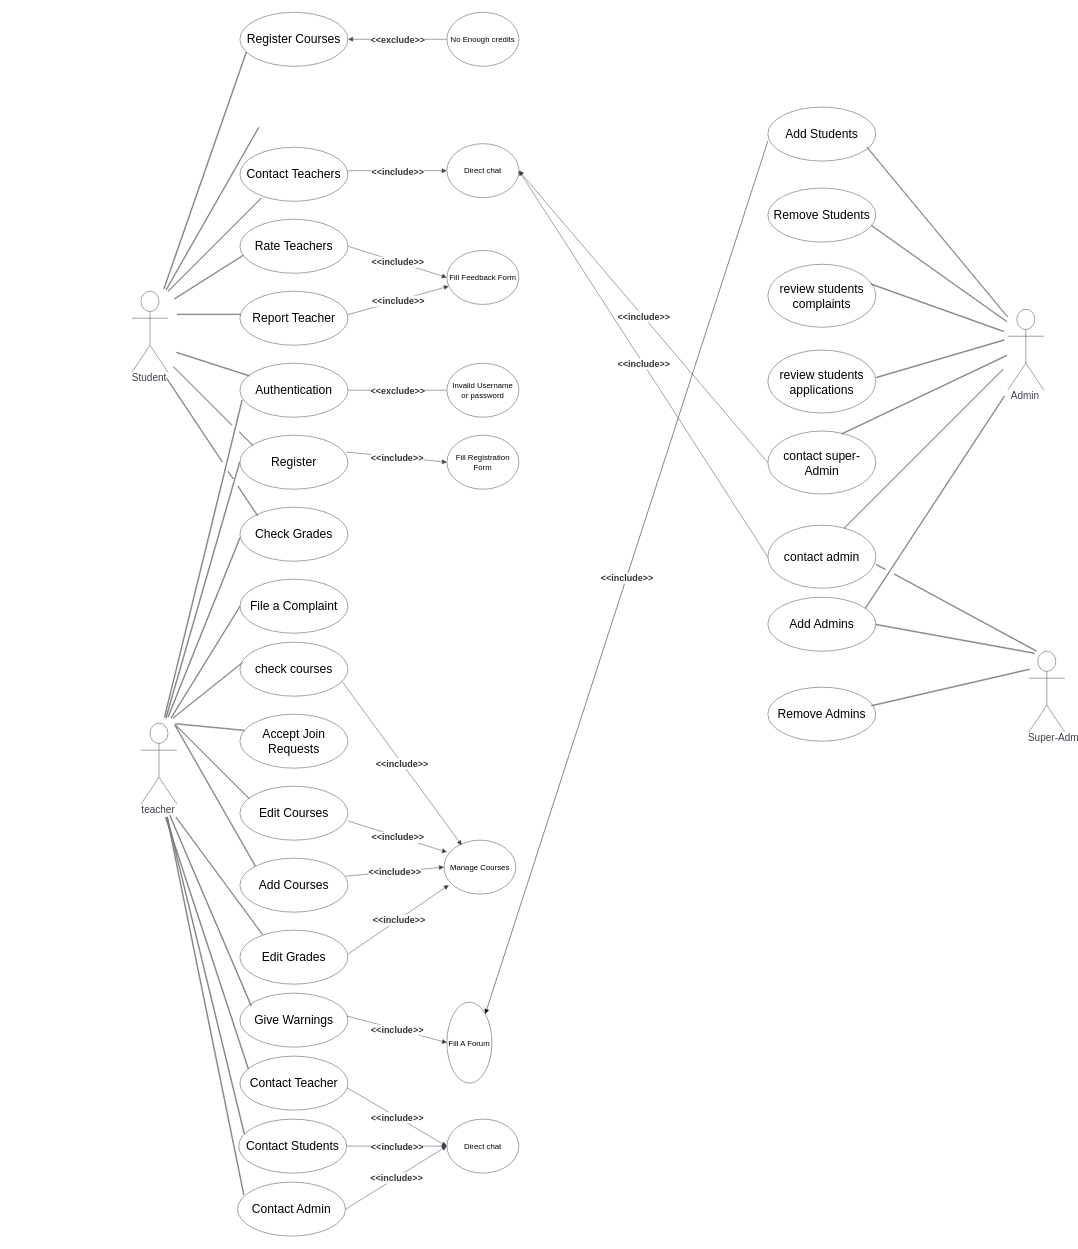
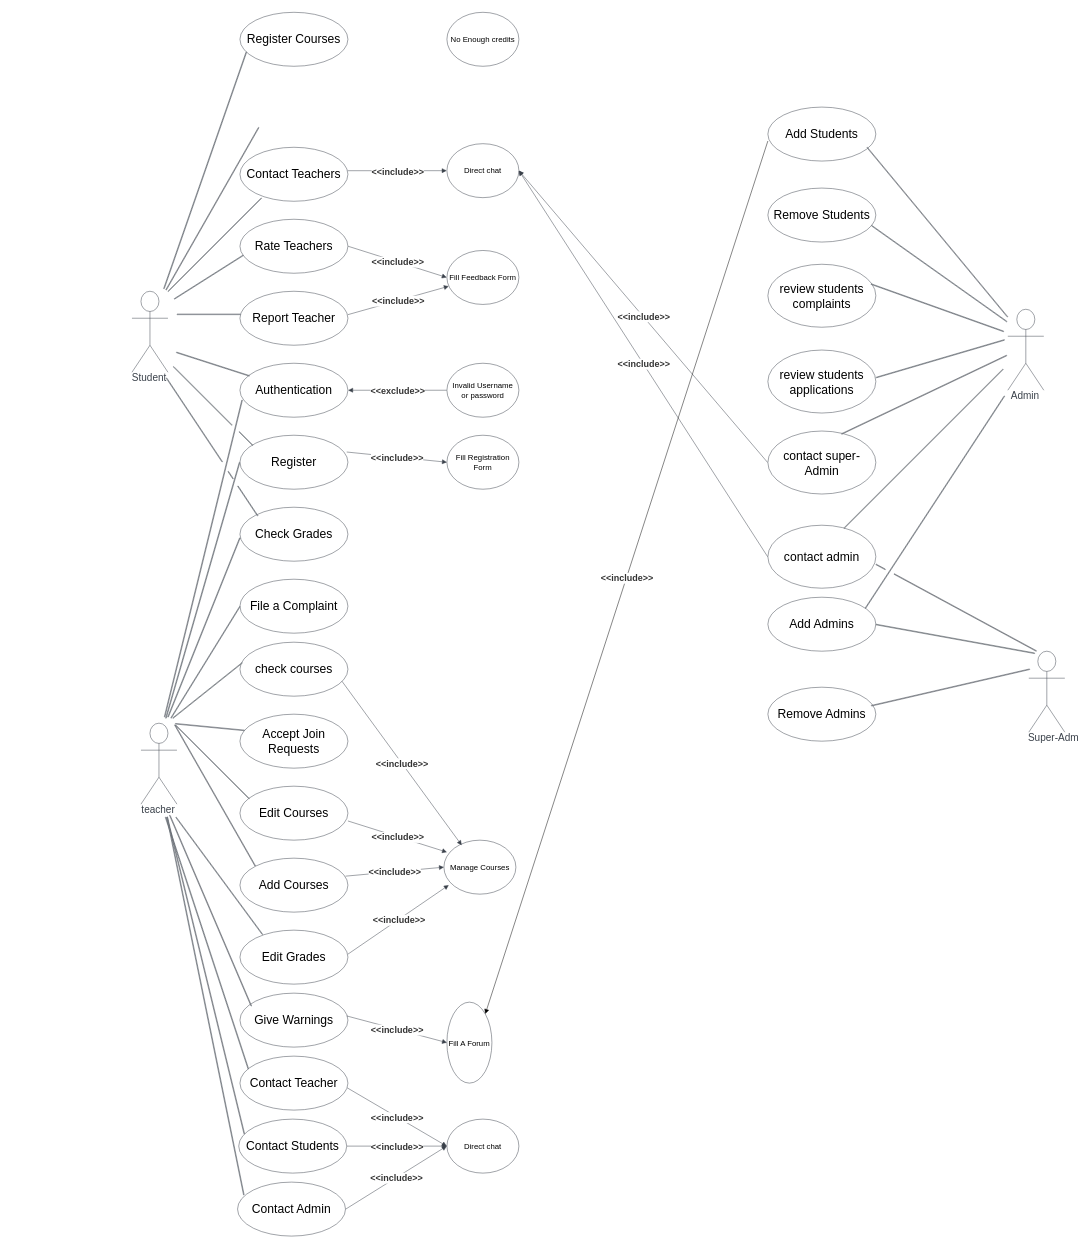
- <mxCell id="54" value="" style="html=1;jettySize=18;whiteSpace=wrap;fontSize=13;strokeColor=#3a414a;strokeOpacity=100;strokeWidth=0.8;rounded=0;startArrow=block;startFill=1;endArrow=none;exitX=1.002;exitY=0.5;exitPerimeter=0;entryX=-0.003;entryY=0.5;entryPerimeter=0;" parent="1" source="4" target="45" edge="1"><mxGeometry width="100" height="100" relative="1" as="geometry"><Array as="points" /></mxGeometry></mxCell>
- <mxCell id="55" value="&amp;lt;&amp;lt;exclude&amp;gt;&amp;gt;" style="text;html=1;resizable=0;labelBackgroundColor=default;align=center;verticalAlign=middle;fontStyle=1;fontColor=#333333;fontSize=15;" parent="54" vertex="1"><mxGeometry relative="1" as="geometry" /></mxCell>
- <mxCell id="52" value="" style="html=1;jettySize=18;whiteSpace=wrap;fontSize=13;strokeColor=#3a414a;strokeOpacity=100;strokeWidth=0.8;rounded=0;startArrow=none;endArrow=none;endFill=1;exitX=-0.003;exitY=0.5;exitPerimeter=0;entryX=1.002;entryY=0.5;entryPerimeter=0;" parent="1" source="46" target="15" edge="1"><mxGeometry width="100" height="100" relative="1" as="geometry"><Array as="points" /></mxGeometry></mxCell>
+ <mxCell id="52" value="" style="html=1;jettySize=18;whiteSpace=wrap;fontSize=13;strokeColor=#3a414a;strokeOpacity=100;strokeWidth=0.8;rounded=0;startArrow=none;endArrow=block;endFill=1;exitX=-0.003;exitY=0.5;exitPerimeter=0;entryX=1.002;entryY=0.5;entryPerimeter=0;" parent="1" source="46" target="15" edge="1"><mxGeometry width="100" height="100" relative="1" as="geometry"><Array as="points" /></mxGeometry></mxCell>
